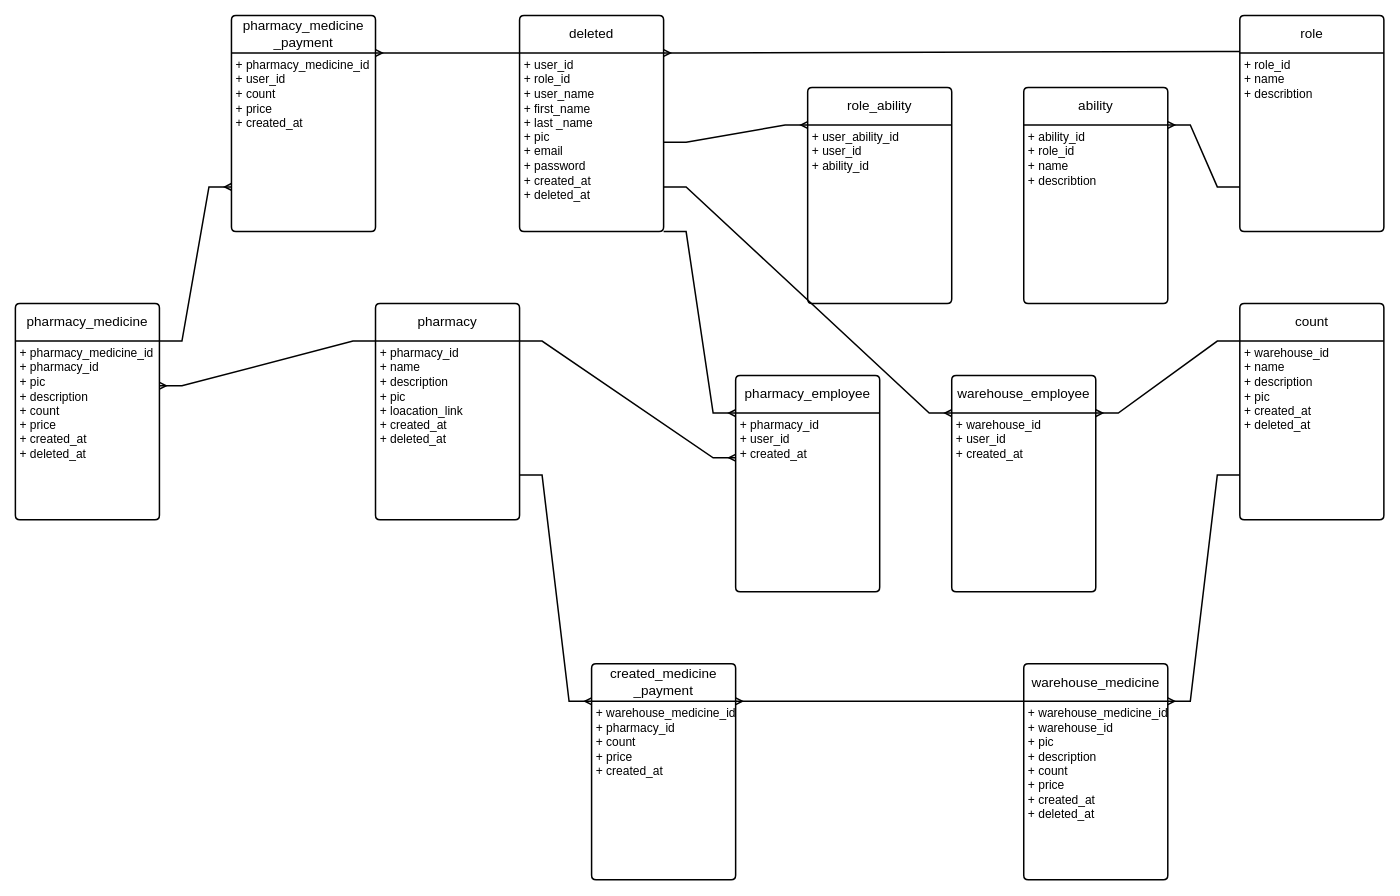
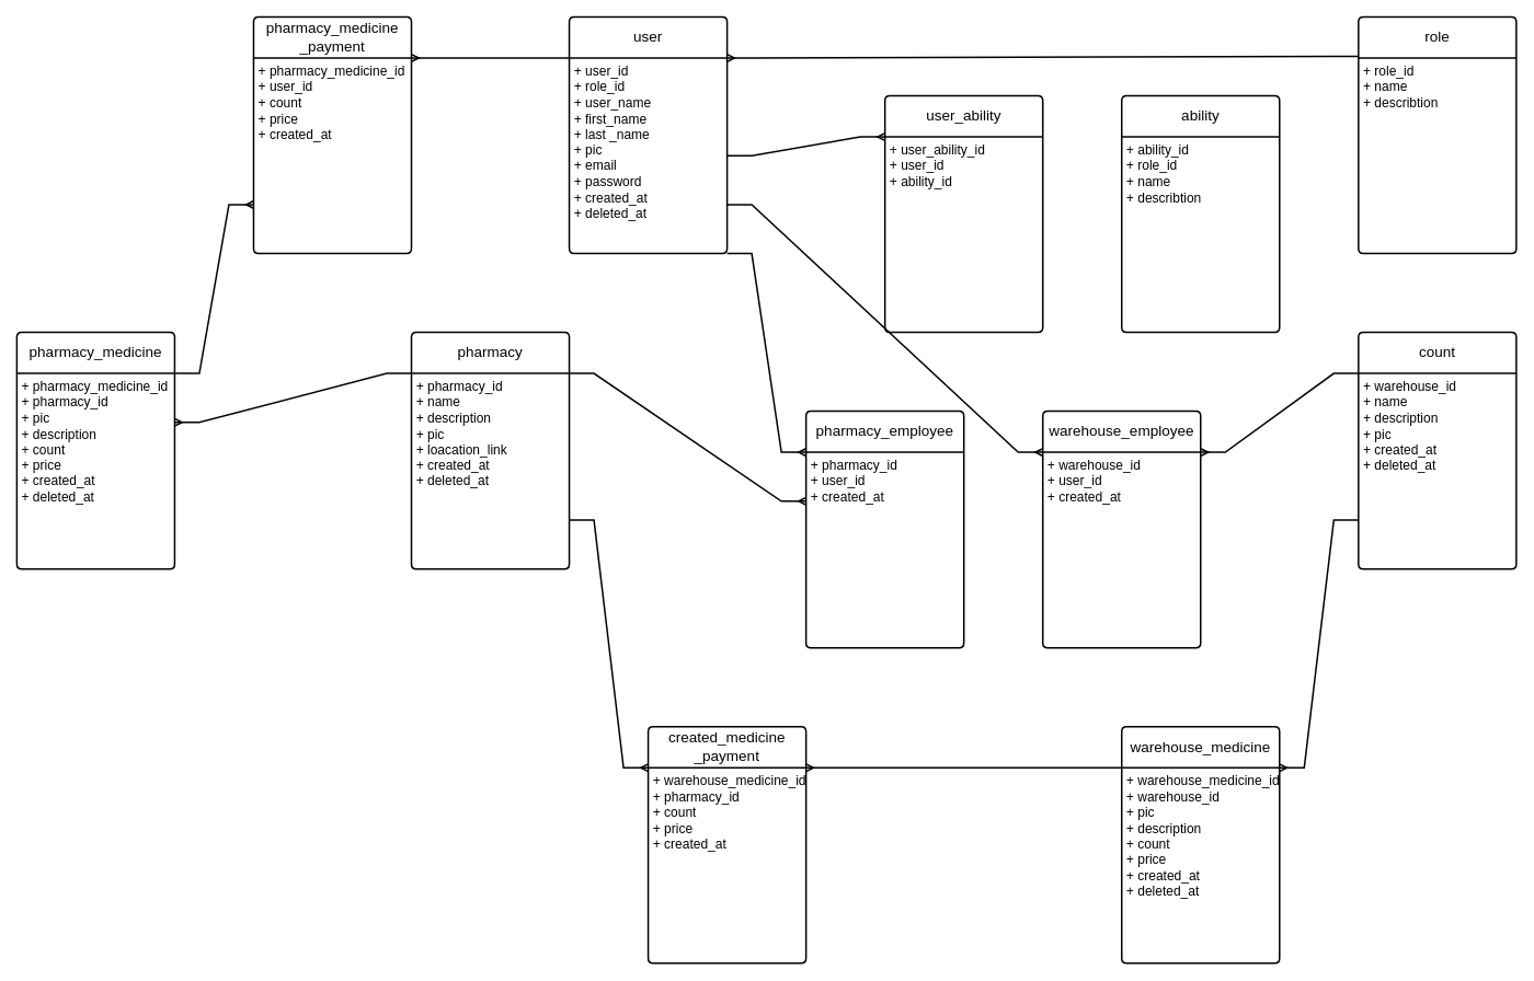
- <mxCell id="2" value="&lt;font style=&quot;font-size: 18px;&quot;&gt;deleted&lt;/font&gt;" style="swimlane;childLayout=stackLayout;horizontal=1;startSize=50;horizontalStack=0;rounded=1;fontSize=14;fontStyle=0;strokeWidth=2;resizeParent=0;resizeLast=1;shadow=0;dashed=0;align=center;arcSize=4;whiteSpace=wrap;html=1;" parent="1" vertex="1"><mxGeometry x="692" y="20" width="192" height="288" as="geometry"><mxRectangle x="96" y="96" width="72" height="50" as="alternateBounds" /></mxGeometry></mxCell>
+ <mxCell id="2" value="&lt;font style=&quot;font-size: 18px;&quot;&gt;user&lt;/font&gt;" style="swimlane;childLayout=stackLayout;horizontal=1;startSize=50;horizontalStack=0;rounded=1;fontSize=14;fontStyle=0;strokeWidth=2;resizeParent=0;resizeLast=1;shadow=0;dashed=0;align=center;arcSize=4;whiteSpace=wrap;html=1;" parent="1" vertex="1"><mxGeometry x="692" y="20" width="192" height="288" as="geometry"><mxRectangle x="96" y="96" width="72" height="50" as="alternateBounds" /></mxGeometry></mxCell>
- <mxCell id="9" value="&lt;span style=&quot;font-size: 18px;&quot;&gt;role_ability&lt;/span&gt;" style="swimlane;childLayout=stackLayout;horizontal=1;startSize=50;horizontalStack=0;rounded=1;fontSize=14;fontStyle=0;strokeWidth=2;resizeParent=0;resizeLast=1;shadow=0;dashed=0;align=center;arcSize=4;whiteSpace=wrap;html=1;" parent="1" vertex="1"><mxGeometry x="1076" y="116" width="192" height="288" as="geometry" /></mxCell>
+ <mxCell id="9" value="&lt;span style=&quot;font-size: 18px;&quot;&gt;user_ability&lt;/span&gt;" style="swimlane;childLayout=stackLayout;horizontal=1;startSize=50;horizontalStack=0;rounded=1;fontSize=14;fontStyle=0;strokeWidth=2;resizeParent=0;resizeLast=1;shadow=0;dashed=0;align=center;arcSize=4;whiteSpace=wrap;html=1;" parent="1" vertex="1"><mxGeometry x="1076" y="116" width="192" height="288" as="geometry" /></mxCell>
- <mxCell id="11" value="" style="edgeStyle=entityRelationEdgeStyle;fontSize=12;html=1;endArrow=ERmany;rounded=0;exitX=0;exitY=0.75;exitDx=0;exitDy=0;strokeWidth=2;entryX=1;entryY=0;entryDx=0;entryDy=0;" parent="1" source="5" target="8" edge="1"><mxGeometry width="100" height="100" relative="1" as="geometry"><mxPoint x="1730" y="320.5" as="sourcePoint" /><mxPoint x="1388" y="332" as="targetPoint" /></mxGeometry></mxCell>
